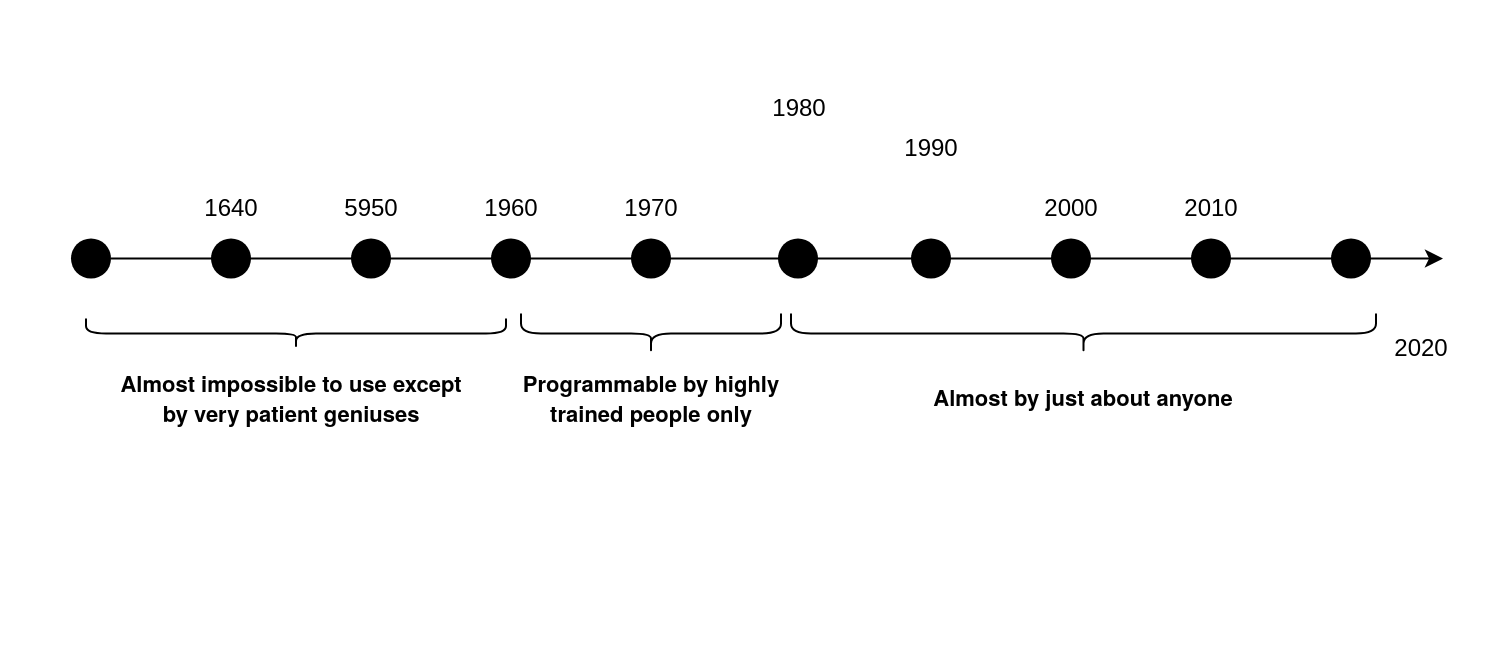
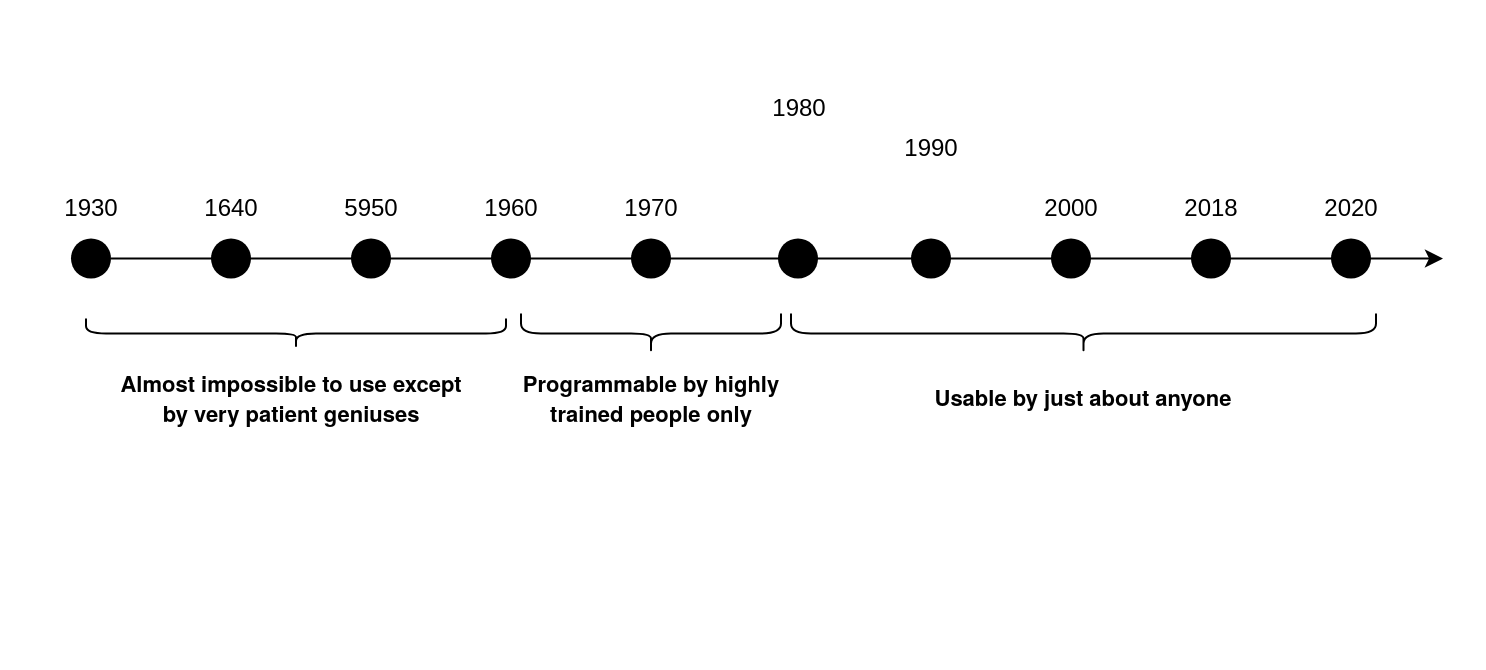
+ <mxCell id="3" value="1930" style="text;html=1;resizable=0;autosize=1;align=center;verticalAlign=middle;points=[];fillColor=none;strokeColor=none;rounded=0;" vertex="1" parent="1"><mxGeometry x="20" y="88.75" width="50" height="30" as="geometry" /></mxCell>
- <mxCell id="10" value="2010" style="text;html=1;resizable=0;autosize=1;align=center;verticalAlign=middle;points=[];fillColor=none;strokeColor=none;rounded=0;" vertex="1" parent="1"><mxGeometry x="580" y="88.75" width="50" height="30" as="geometry" /></mxCell>
+ <mxCell id="10" value="2018" style="text;html=1;resizable=0;autosize=1;align=center;verticalAlign=middle;points=[];fillColor=none;strokeColor=none;rounded=0;" vertex="1" parent="1"><mxGeometry x="580" y="88.75" width="50" height="30" as="geometry" /></mxCell>
- <mxCell id="11" value="2020" style="text;html=1;resizable=0;autosize=1;align=center;verticalAlign=middle;points=[];fillColor=none;strokeColor=none;rounded=0;" vertex="1" parent="1"><mxGeometry x="685" y="158.75" width="50" height="30" as="geometry" /></mxCell>
+ <mxCell id="11" value="2020" style="text;html=1;resizable=0;autosize=1;align=center;verticalAlign=middle;points=[];fillColor=none;strokeColor=none;rounded=0;" vertex="1" parent="1"><mxGeometry x="650" y="88.75" width="50" height="30" as="geometry" /></mxCell>
- <mxCell id="28" value="&lt;span id=&quot;docs-internal-guid-be2b52ee-7fff-5b37-f9bb-d58c138bec75&quot; style=&quot;&quot;&gt;&lt;p style=&quot;line-height: 1.2; margin-top: 0pt; margin-bottom: 0pt;&quot; dir=&quot;ltr&quot;&gt;&lt;font face=&quot;Helvetica Neue, sans-serif&quot;&gt;&lt;b&gt;Almost by just about anyone&lt;/b&gt;&lt;/font&gt;&lt;/p&gt;&lt;/span&gt;" style="text;html=1;resizable=0;autosize=1;align=center;verticalAlign=middle;points=[];fillColor=none;strokeColor=none;rounded=0;fontSize=11;" vertex="1" parent="1"><mxGeometry x="456.25" y="183.75" width="170" height="30" as="geometry" /></mxCell>
+ <mxCell id="28" value="&lt;span id=&quot;docs-internal-guid-be2b52ee-7fff-5b37-f9bb-d58c138bec75&quot; style=&quot;&quot;&gt;&lt;p style=&quot;line-height: 1.2; margin-top: 0pt; margin-bottom: 0pt;&quot; dir=&quot;ltr&quot;&gt;&lt;font face=&quot;Helvetica Neue, sans-serif&quot;&gt;&lt;b&gt;Usable by just about anyone&lt;/b&gt;&lt;/font&gt;&lt;/p&gt;&lt;/span&gt;" style="text;html=1;resizable=0;autosize=1;align=center;verticalAlign=middle;points=[];fillColor=none;strokeColor=none;rounded=0;fontSize=11;" vertex="1" parent="1"><mxGeometry x="456.25" y="183.75" width="170" height="30" as="geometry" /></mxCell>
